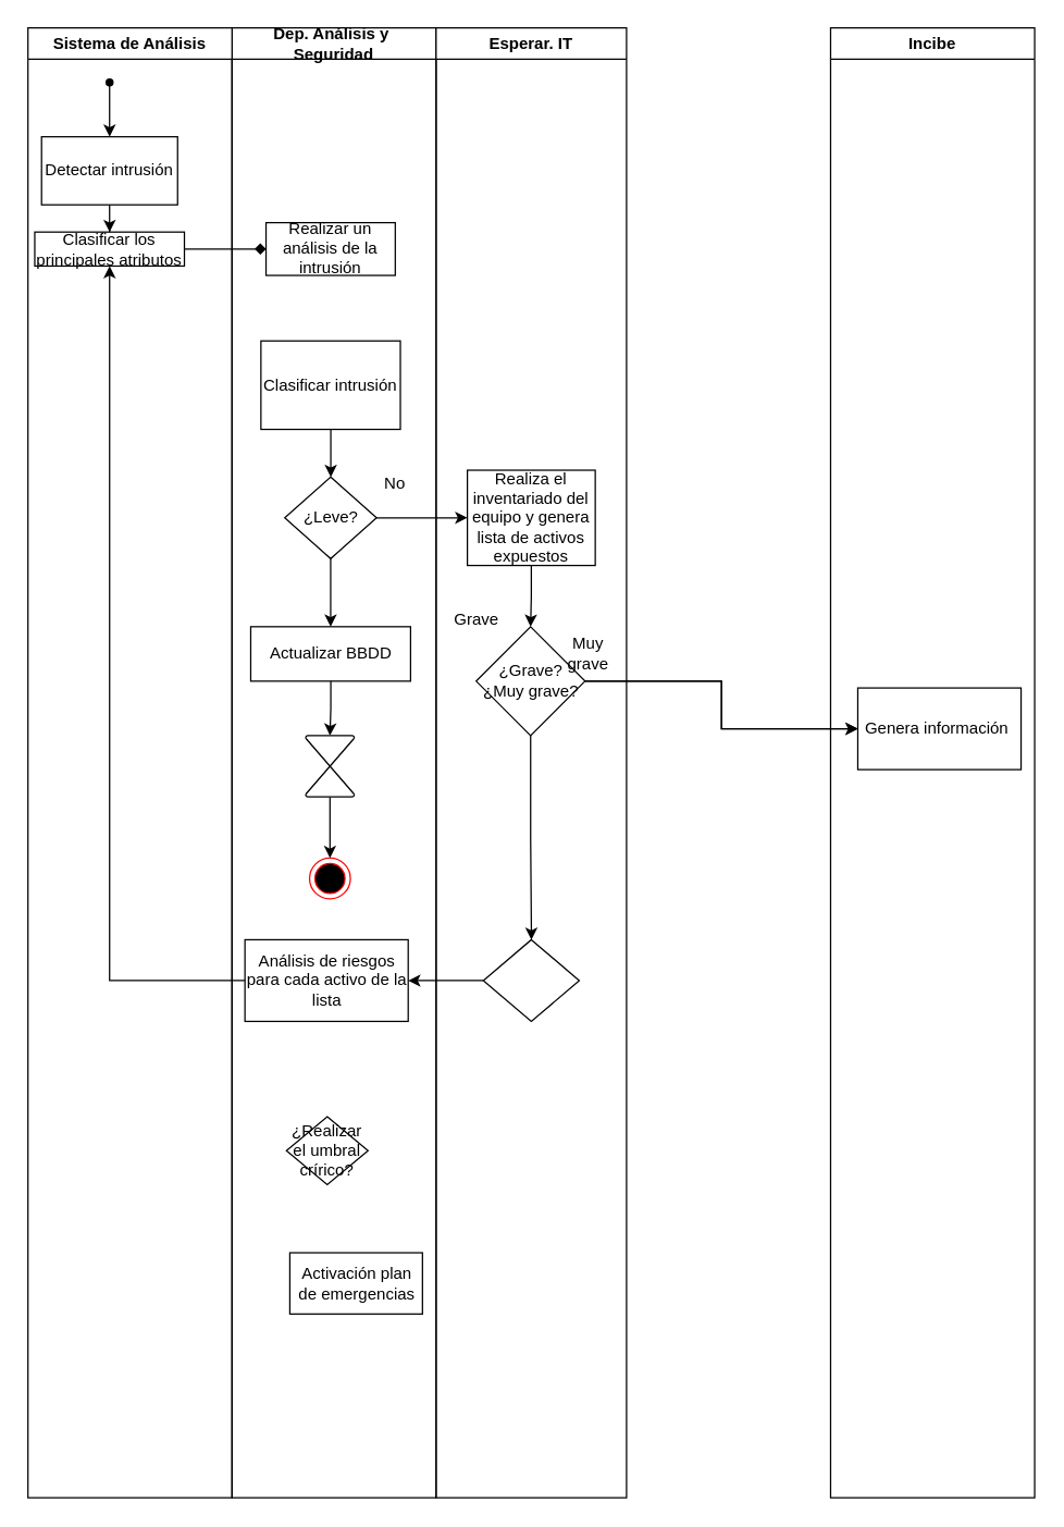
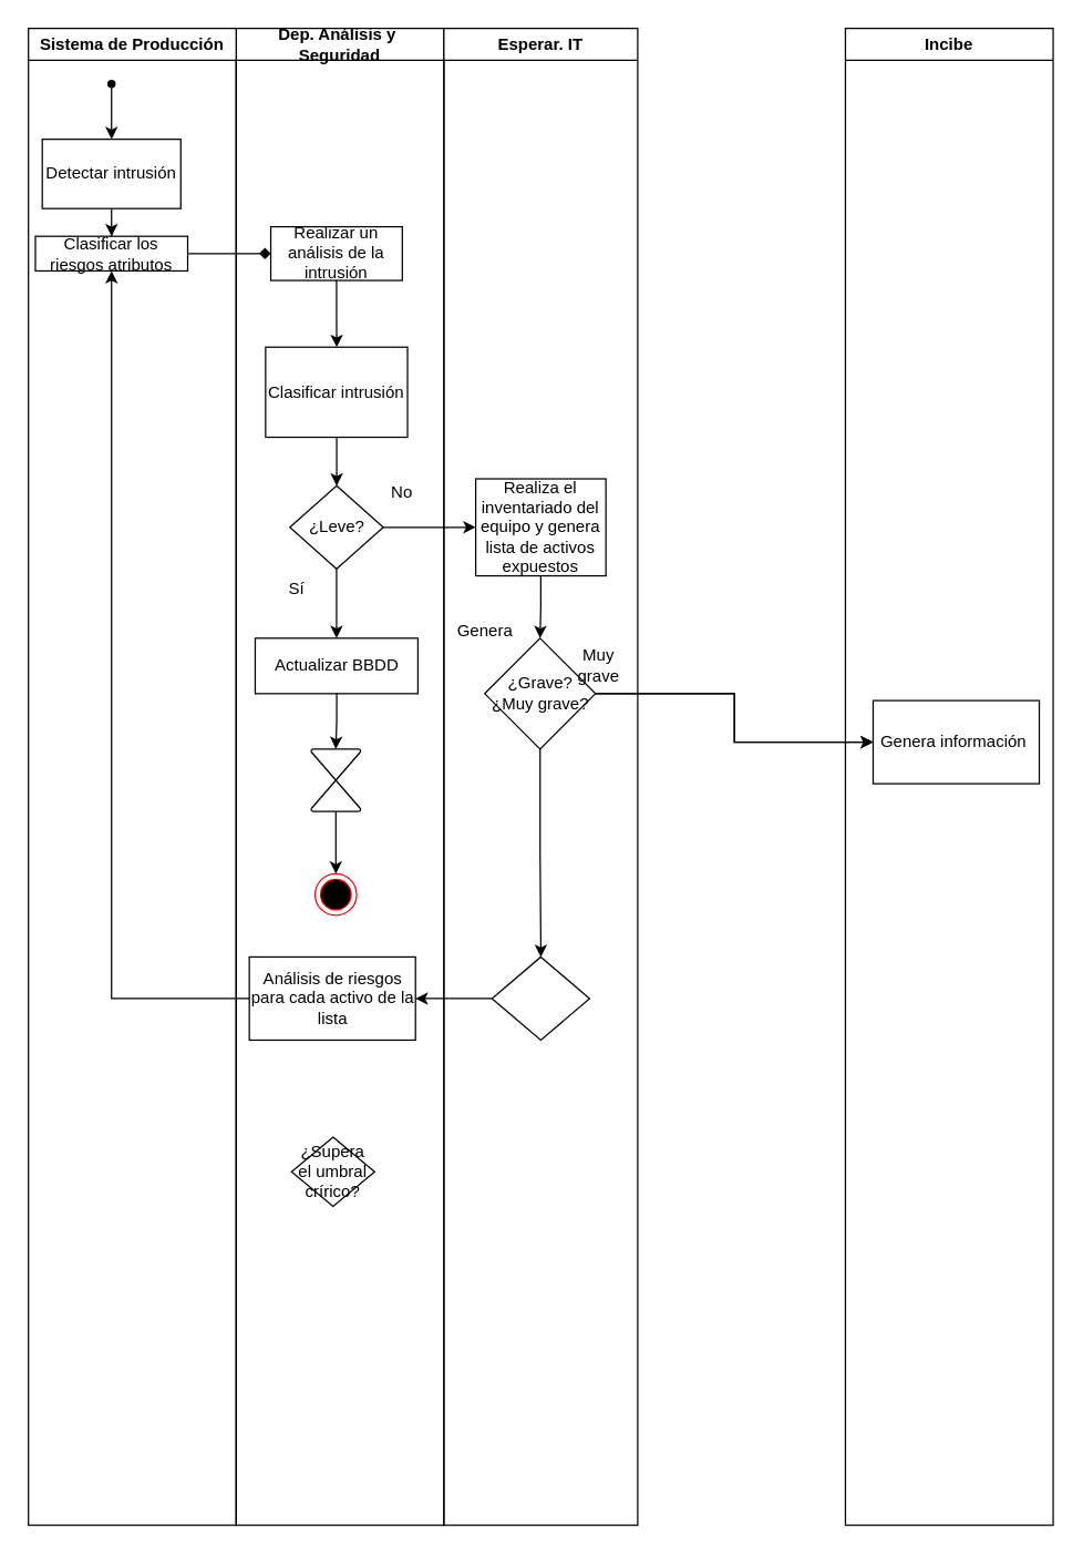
- <mxCell id="23" value="Sistema de Análisis" style="swimlane;whiteSpace=wrap;html=1;" parent="1" vertex="1"><mxGeometry x="20" y="20" width="150" height="1080" as="geometry" /></mxCell>
+ <mxCell id="23" value="Sistema de Producción" style="swimlane;whiteSpace=wrap;html=1;" parent="1" vertex="1"><mxGeometry x="20" y="20" width="150" height="1080" as="geometry" /></mxCell>
- <mxCell id="28" value="Clasificar los principales atributos" style="whiteSpace=wrap;html=1;fillColor=none;sketch=0;fillStyle=solid;" parent="23" vertex="1"><mxGeometry x="5" y="150" width="110" height="25" as="geometry" /></mxCell>
+ <mxCell id="28" value="Clasificar los riesgos atributos" style="whiteSpace=wrap;html=1;fillColor=none;sketch=0;fillStyle=solid;" parent="23" vertex="1"><mxGeometry x="5" y="150" width="110" height="25" as="geometry" /></mxCell>
+ <mxCell id="3" value="" style="edgeStyle=orthogonalEdgeStyle;rounded=0;orthogonalLoop=1;jettySize=auto;html=1;" parent="2" source="4" target="6" edge="1"><mxGeometry relative="1" as="geometry" /></mxCell>
+ <mxCell id="12" value="Sí" style="text;strokeColor=none;align=center;fillColor=none;html=1;verticalAlign=middle;whiteSpace=wrap;rounded=0;" parent="2" vertex="1"><mxGeometry x="13.75" y="390" width="60" height="30" as="geometry" /></mxCell>
- <mxCell id="35" value="Grave" style="text;strokeColor=none;align=center;fillColor=none;html=1;verticalAlign=middle;whiteSpace=wrap;rounded=0;" parent="30" vertex="1"><mxGeometry y="420" width="60" height="30" as="geometry" /></mxCell>
+ <mxCell id="35" value="Genera" style="text;strokeColor=none;align=center;fillColor=none;html=1;verticalAlign=middle;whiteSpace=wrap;rounded=0;" parent="30" vertex="1"><mxGeometry y="420" width="60" height="30" as="geometry" /></mxCell>
- <mxCell id="19" value="¿Realizar el umbral crírico?" style="rhombus;whiteSpace=wrap;html=1;fillColor=none;sketch=0;fillStyle=solid;" vertex="1" parent="2"><mxGeometry x="40" y="800" width="60" height="50" as="geometry" /></mxCell>
+ <mxCell id="19" value="¿Supera el umbral crírico?" style="rhombus;whiteSpace=wrap;html=1;fillColor=none;sketch=0;fillStyle=solid;" vertex="1" parent="2"><mxGeometry x="40" y="800" width="60" height="50" as="geometry" /></mxCell>
- <mxCell id="20" value="Activación plan de emergencias" style="whiteSpace=wrap;html=1;fillColor=none;sketch=0;fillStyle=solid;" vertex="1" parent="2"><mxGeometry x="42.5" y="900" width="97.5" height="45" as="geometry" /></mxCell>
